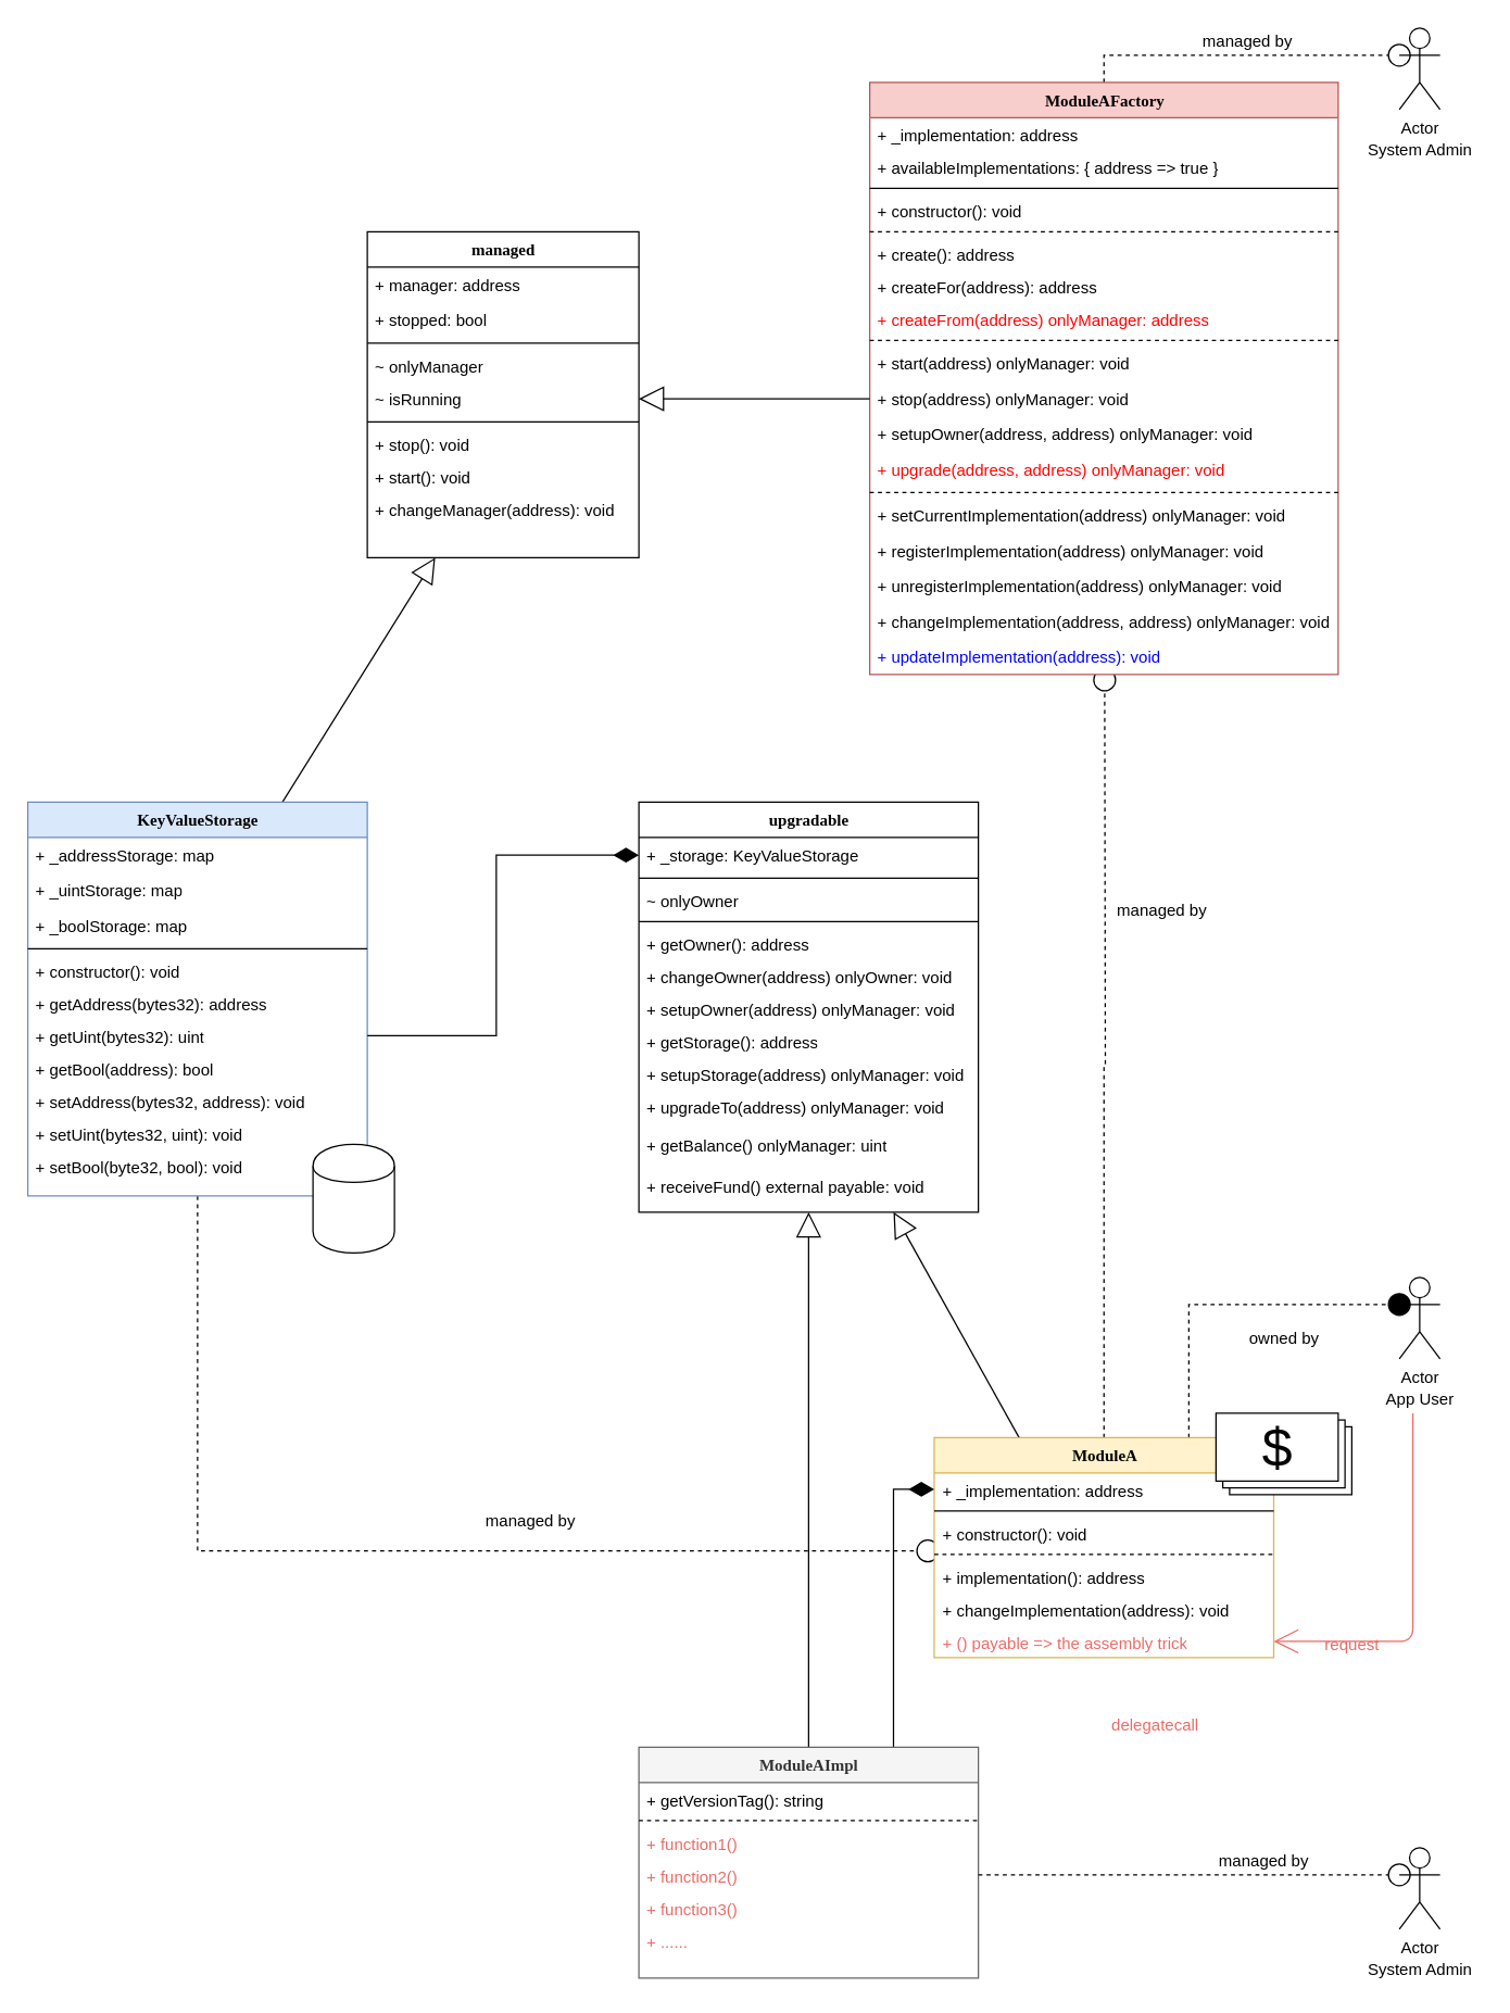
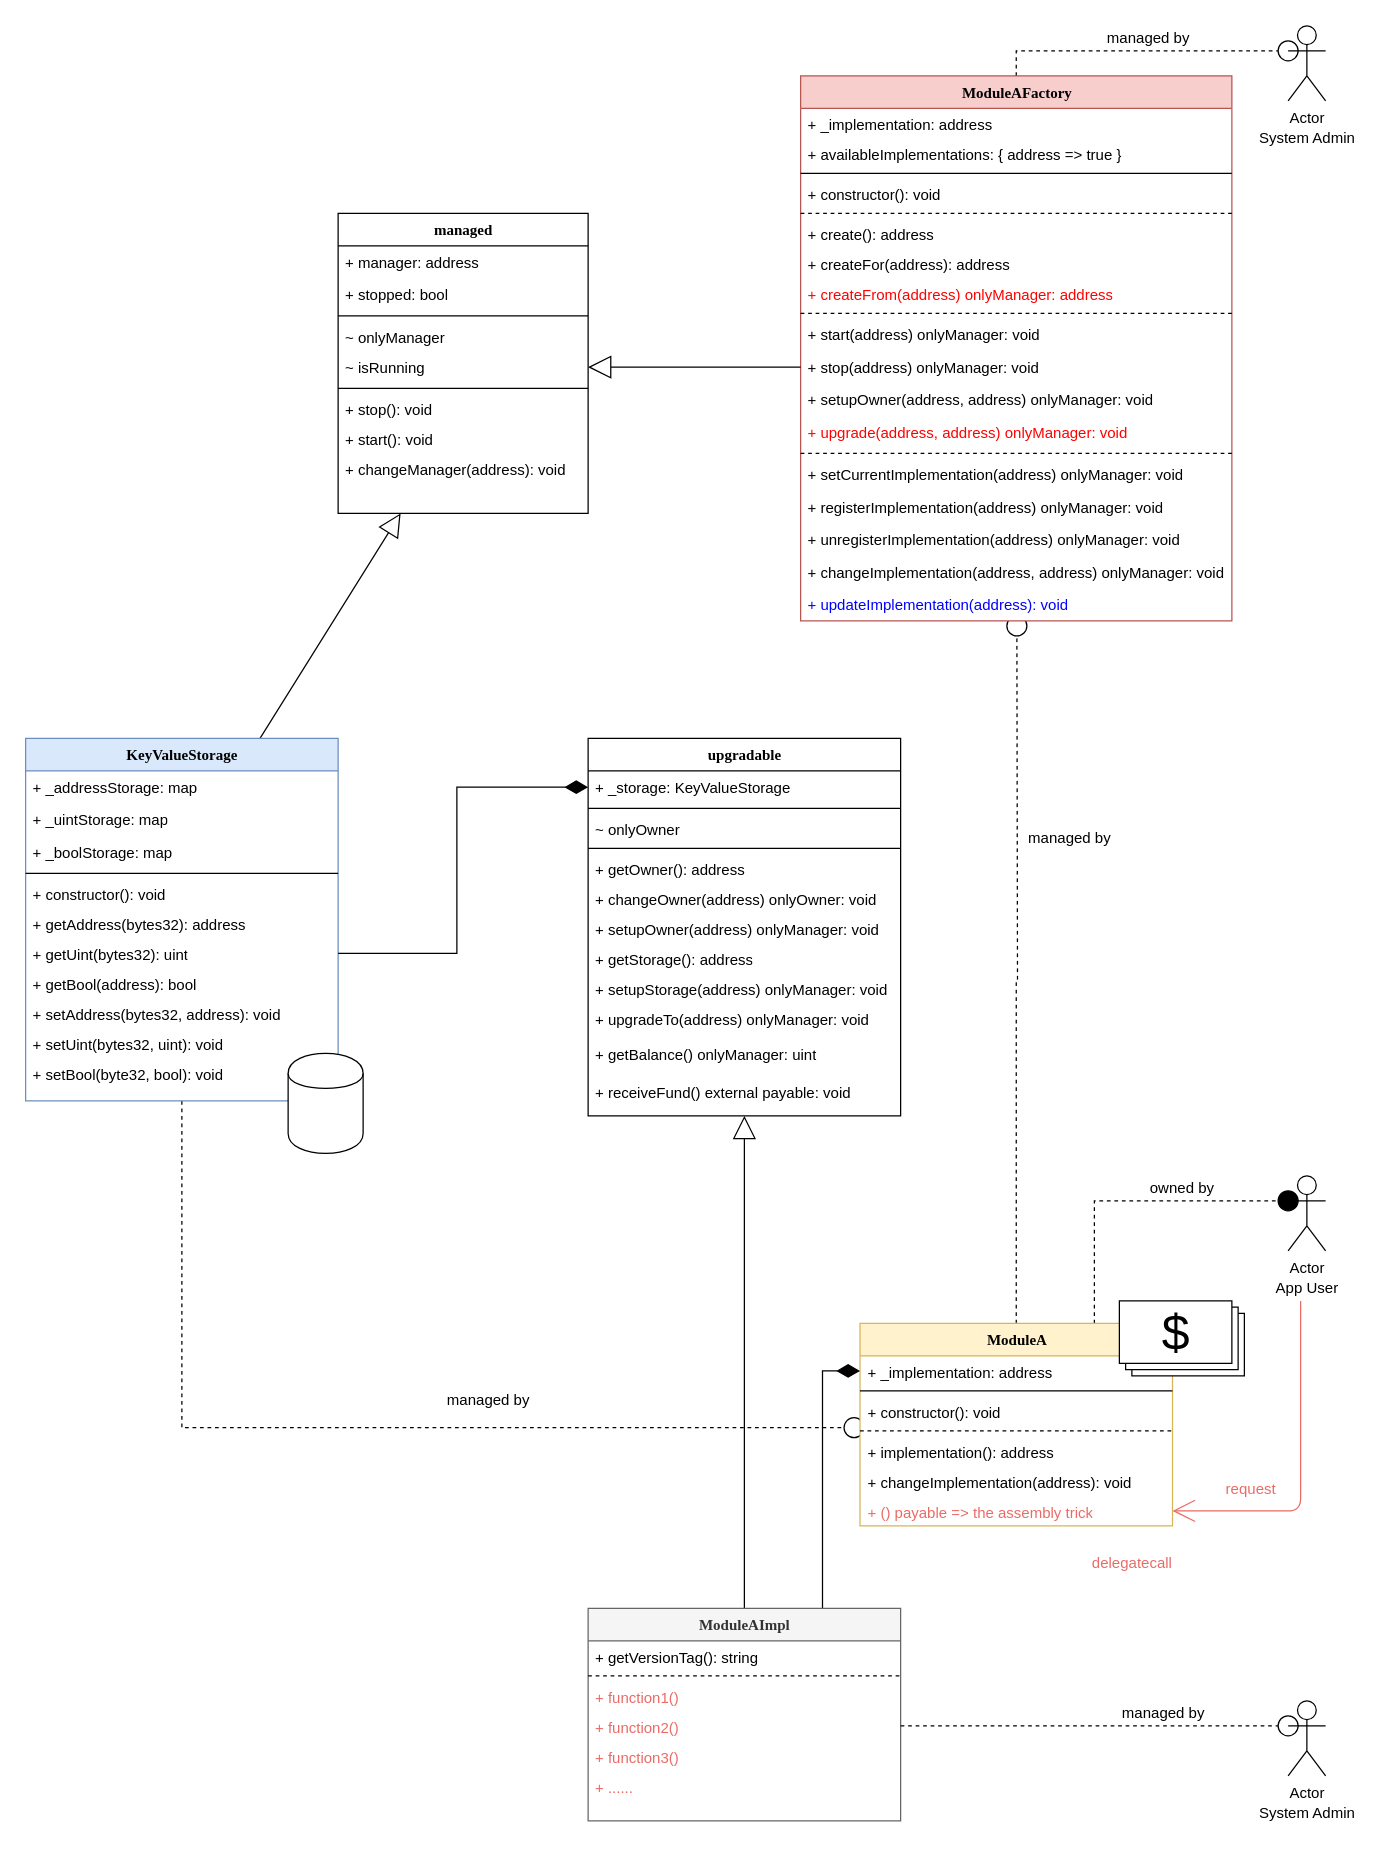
- <mxCell id="40" style="rounded=0;orthogonalLoop=1;jettySize=auto;html=1;exitX=0.25;exitY=0;exitDx=0;exitDy=0;entryX=0.75;entryY=1;entryDx=0;entryDy=0;startSize=16;endArrow=block;endFill=0;endSize=16;" parent="1" source="43" target="12" edge="1"><mxGeometry relative="1" as="geometry" /></mxCell>
- <mxCell id="87" value="owned by" style="text;html=1;align=center;verticalAlign=middle;resizable=0;points=[];autosize=1;fontColor=#000000;" parent="1" vertex="1"><mxGeometry x="910" y="975" width="70" height="20" as="geometry" /></mxCell>
+ <mxCell id="87" value="owned by" style="text;html=1;align=center;verticalAlign=middle;resizable=0;points=[];autosize=1;fontColor=#000000;" parent="1" vertex="1"><mxGeometry x="910" y="940" width="70" height="20" as="geometry" /></mxCell>
- <mxCell id="99" value="request" style="text;html=1;align=center;verticalAlign=middle;resizable=0;points=[];autosize=1;fontSize=12;fontColor=#EA6B66;" parent="1" vertex="1"><mxGeometry x="965" y="1201" width="60" height="20" as="geometry" /></mxCell>
+ <mxCell id="99" value="request" style="text;html=1;align=center;verticalAlign=middle;resizable=0;points=[];autosize=1;fontSize=12;fontColor=#EA6B66;" parent="1" vertex="1"><mxGeometry x="970" y="1181" width="60" height="20" as="geometry" /></mxCell>
- <mxCell id="94" value="delegatecall" style="text;html=1;align=center;verticalAlign=middle;resizable=0;points=[];autosize=1;fontColor=#EA6B66;" parent="1" vertex="1"><mxGeometry x="810" y="1260" width="80" height="20" as="geometry" /></mxCell>
+ <mxCell id="94" value="delegatecall" style="text;html=1;align=center;verticalAlign=middle;resizable=0;points=[];autosize=1;fontColor=#EA6B66;" parent="1" vertex="1"><mxGeometry x="865" y="1240" width="80" height="20" as="geometry" /></mxCell>
